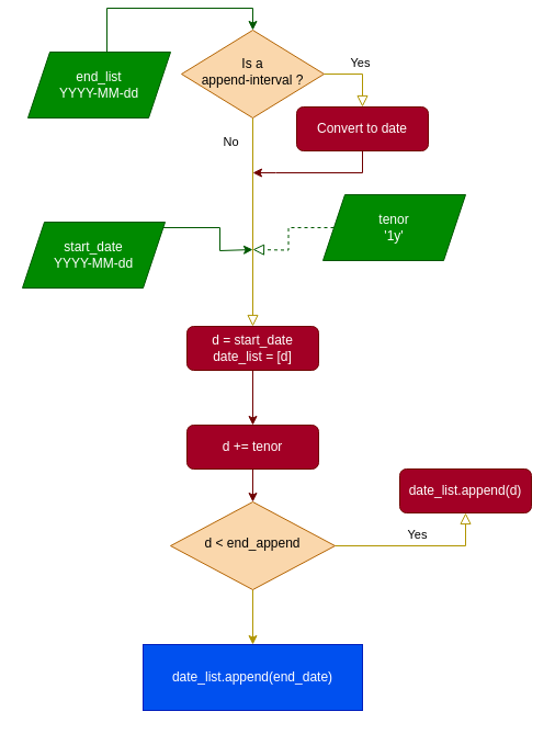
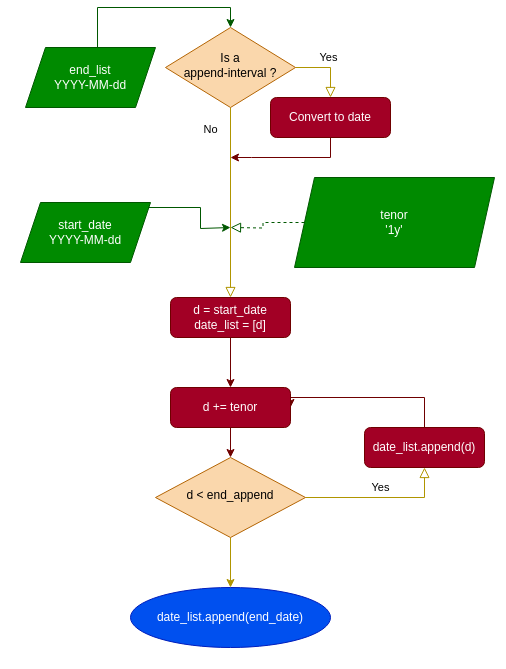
- <mxCell id="21" value="tenor&lt;br&gt;'1y'" style="shape=parallelogram;perimeter=parallelogramPerimeter;whiteSpace=wrap;html=1;fixedSize=1;fillColor=#008a00;fontColor=#ffffff;strokeColor=#005700;" parent="1" vertex="1"><mxGeometry x="294" y="170" width="130" height="60" as="geometry" /></mxCell>
+ <mxCell id="21" value="tenor&lt;br&gt;'1y'" style="shape=parallelogram;perimeter=parallelogramPerimeter;whiteSpace=wrap;html=1;fixedSize=1;fillColor=#008a00;fontColor=#ffffff;strokeColor=#005700;" parent="1" vertex="1"><mxGeometry x="294" y="170" width="200" height="90" as="geometry" /></mxCell>
+ <mxCell id="13" style="edgeStyle=orthogonalEdgeStyle;rounded=0;orthogonalLoop=1;jettySize=auto;html=1;entryX=1;entryY=0.5;entryDx=0;entryDy=0;fillColor=#a20025;strokeColor=#6F0000;" parent="1" source="14" target="18" edge="1"><mxGeometry relative="1" as="geometry"><Array as="points"><mxPoint x="424" y="390" /></Array></mxGeometry></mxCell>
- <mxCell id="19" value="date_list.append(end_date)" style="whiteSpace=wrap;html=1;fillColor=#0050ef;fontColor=#ffffff;strokeColor=#001DBC;rounded=0;" parent="1" vertex="1"><mxGeometry x="130" y="580" width="200" height="60" as="geometry" /></mxCell>
+ <mxCell id="19" value="date_list.append(end_date)" style="ellipse;whiteSpace=wrap;html=1;fillColor=#0050ef;fontColor=#ffffff;strokeColor=#001DBC;" parent="1" vertex="1"><mxGeometry x="130" y="580" width="200" height="60" as="geometry" /></mxCell>
